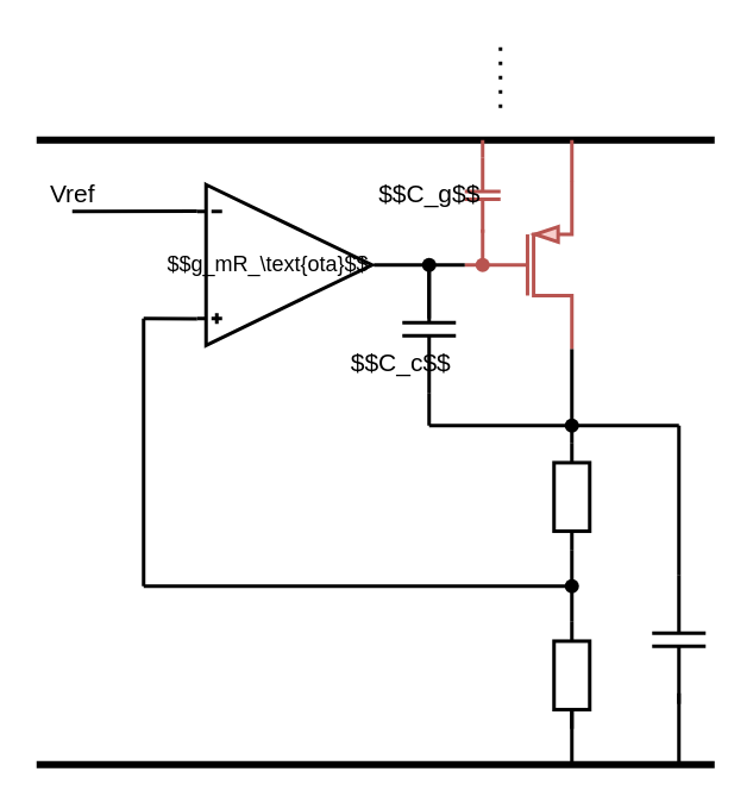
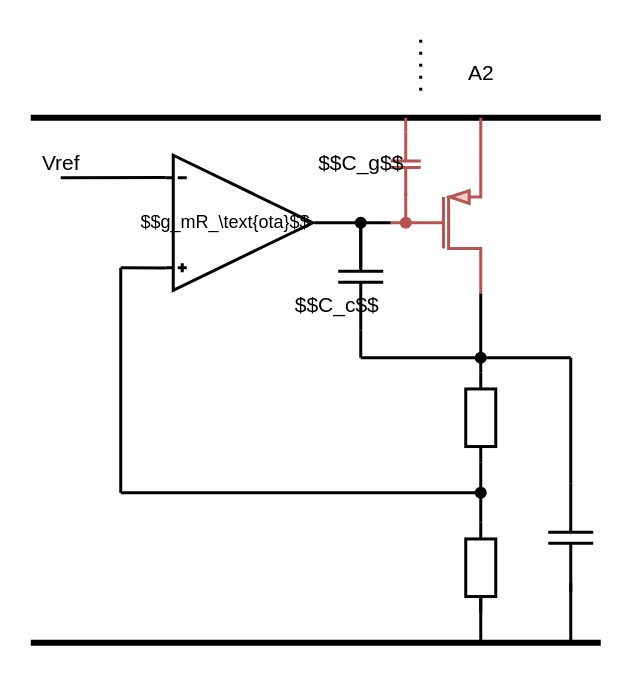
+ <mxCell id="36" value="&lt;font style=&quot;font-size: 14px;&quot;&gt;A2&lt;/font&gt;" style="text;html=1;align=center;verticalAlign=middle;whiteSpace=wrap;rounded=0;fontFamily=Helvetica;fontSize=12;fontColor=default;strokeWidth=2;" parent="1" vertex="1"><mxGeometry x="299.5" y="38" width="41" height="20" as="geometry" /></mxCell>
